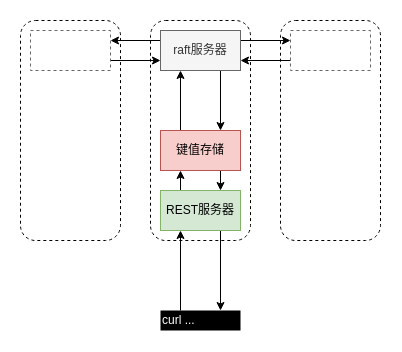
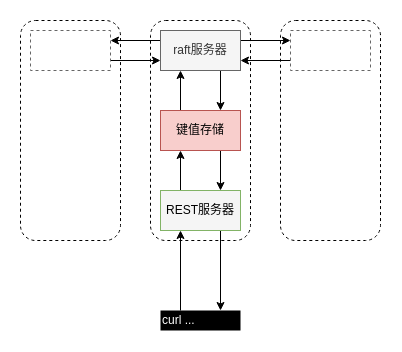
- <mxCell id="10" value="键值存储" style="rounded=0;whiteSpace=wrap;html=1;fillColor=#f8cecc;strokeColor=#b85450;" vertex="1" parent="1"><mxGeometry x="160" y="130" width="80" height="40" as="geometry" /></mxCell>
+ <mxCell id="10" value="键值存储" style="rounded=0;whiteSpace=wrap;html=1;fillColor=#f8cecc;strokeColor=#b85450;" vertex="1" parent="1"><mxGeometry x="160" y="110" width="80" height="40" as="geometry" /></mxCell>
- <mxCell id="7" value="REST服务器" style="rounded=0;whiteSpace=wrap;html=1;fillColor=#d5e8d4;strokeColor=#82b366;" vertex="1" parent="1"><mxGeometry x="160" y="190" width="80" height="40" as="geometry" /></mxCell>
+ <mxCell id="7" value="REST服务器" style="rounded=0;whiteSpace=wrap;html=1;fillColor=#f5f5f5;strokeColor=#82b366;" vertex="1" parent="1"><mxGeometry x="160" y="190" width="80" height="40" as="geometry" /></mxCell>
